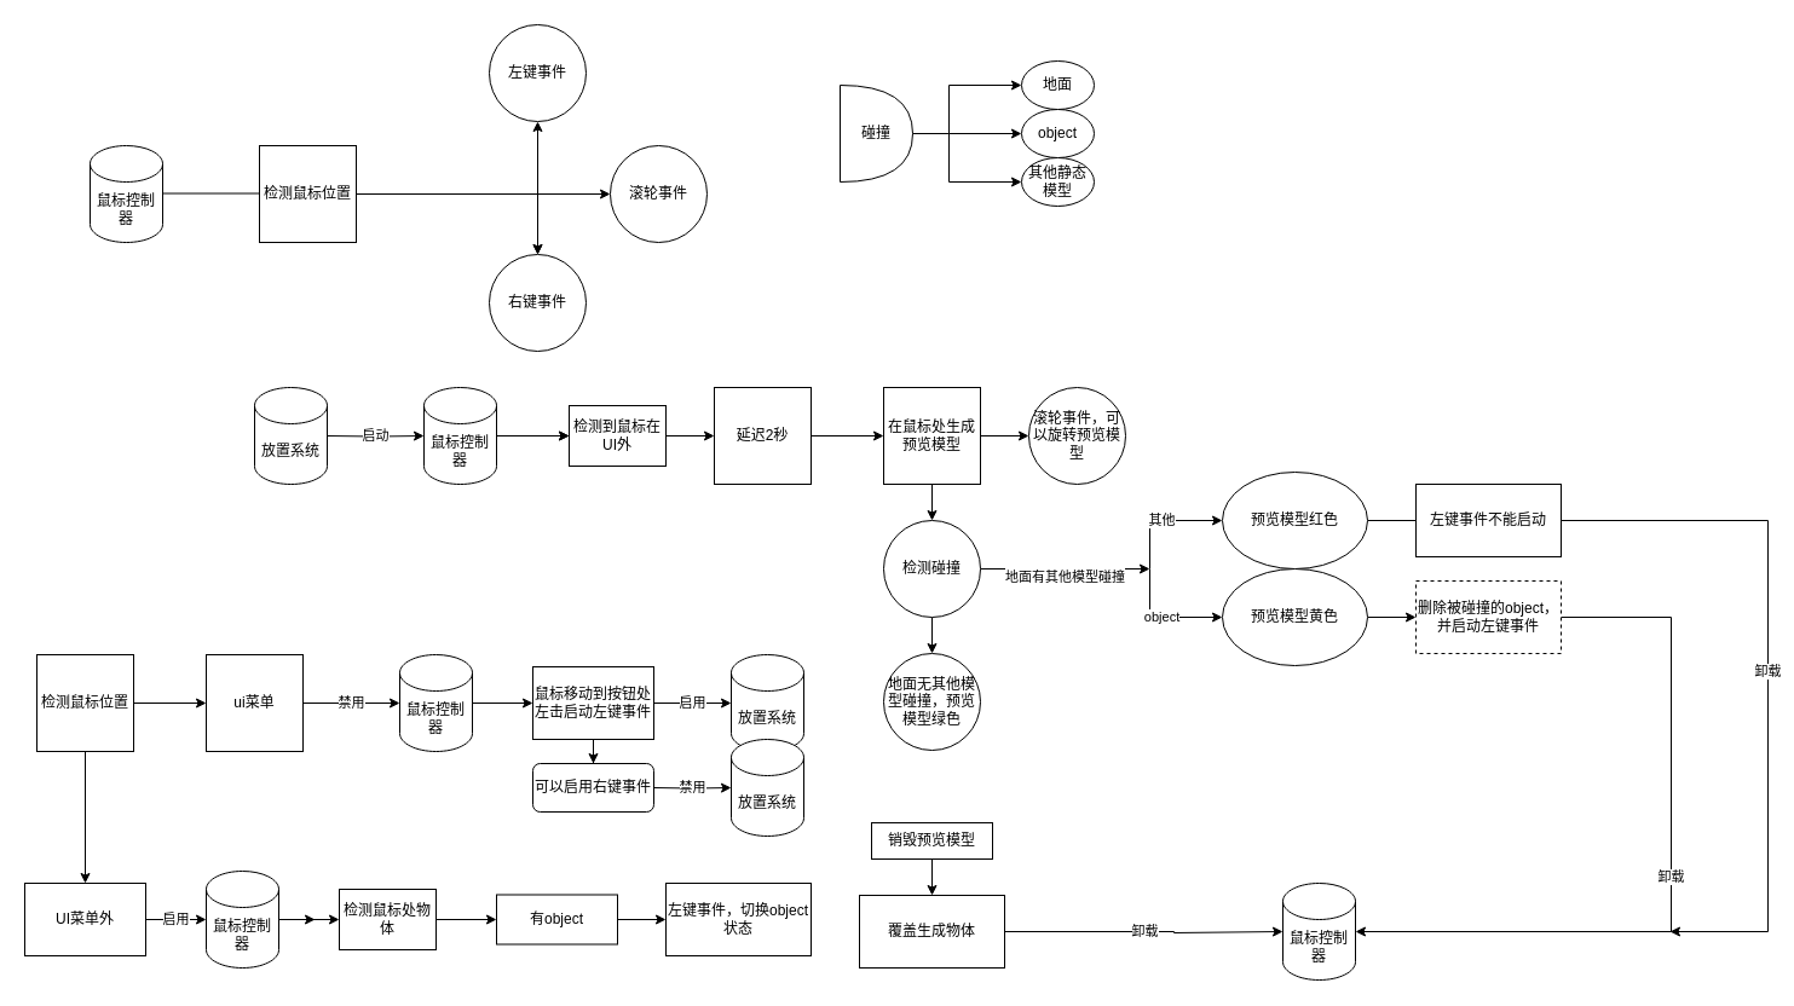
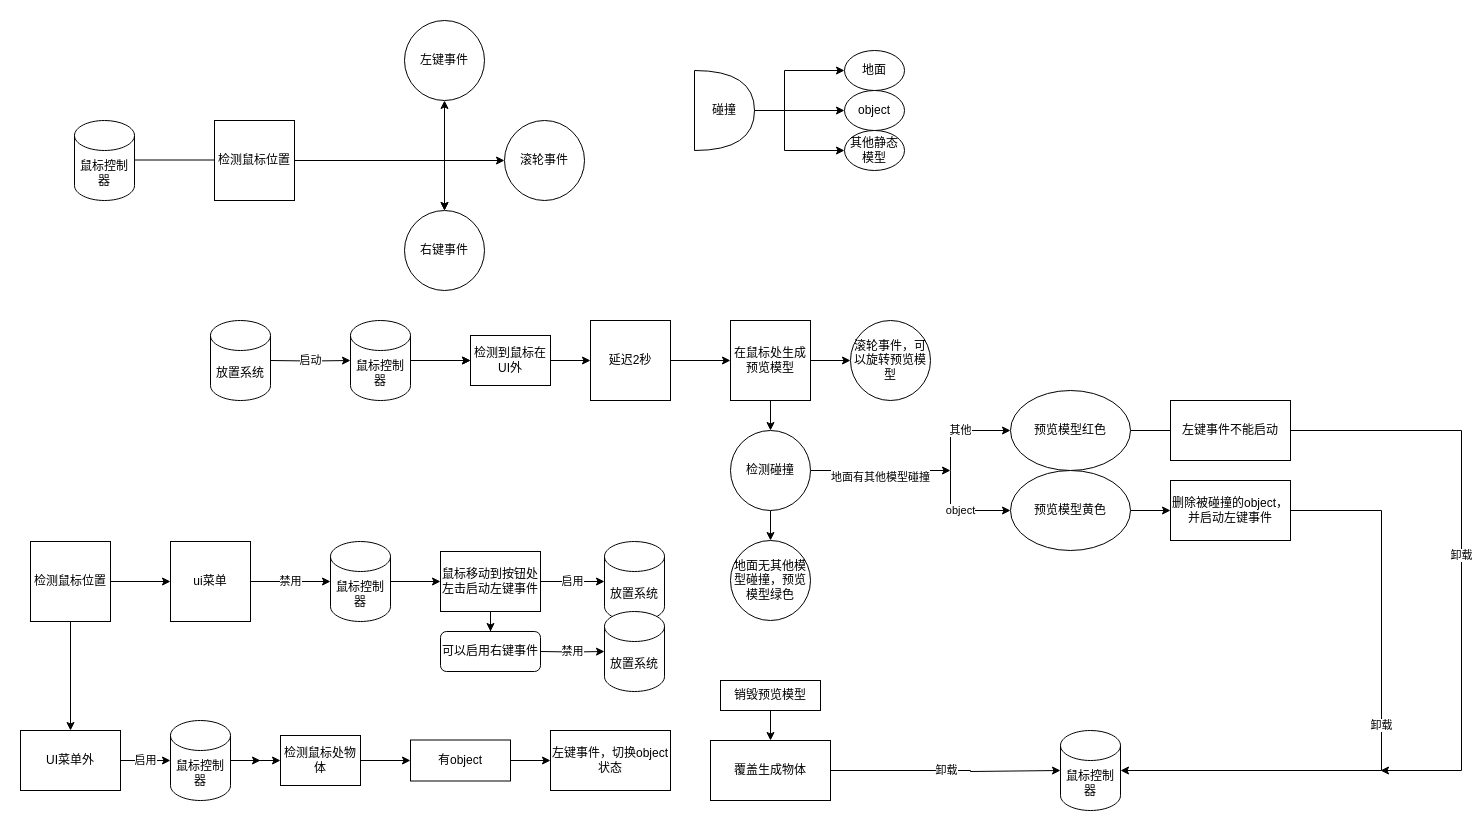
- <mxCell id="53" value="删除被碰撞的object，并启动左键事件" style="whiteSpace=wrap;html=1;dashed=1;" vertex="1" parent="1"><mxGeometry x="1170" y="480" width="120" height="60" as="geometry" /></mxCell>
+ <mxCell id="53" value="删除被碰撞的object，并启动左键事件" style="whiteSpace=wrap;html=1;" vertex="1" parent="1"><mxGeometry x="1170" y="480" width="120" height="60" as="geometry" /></mxCell>
